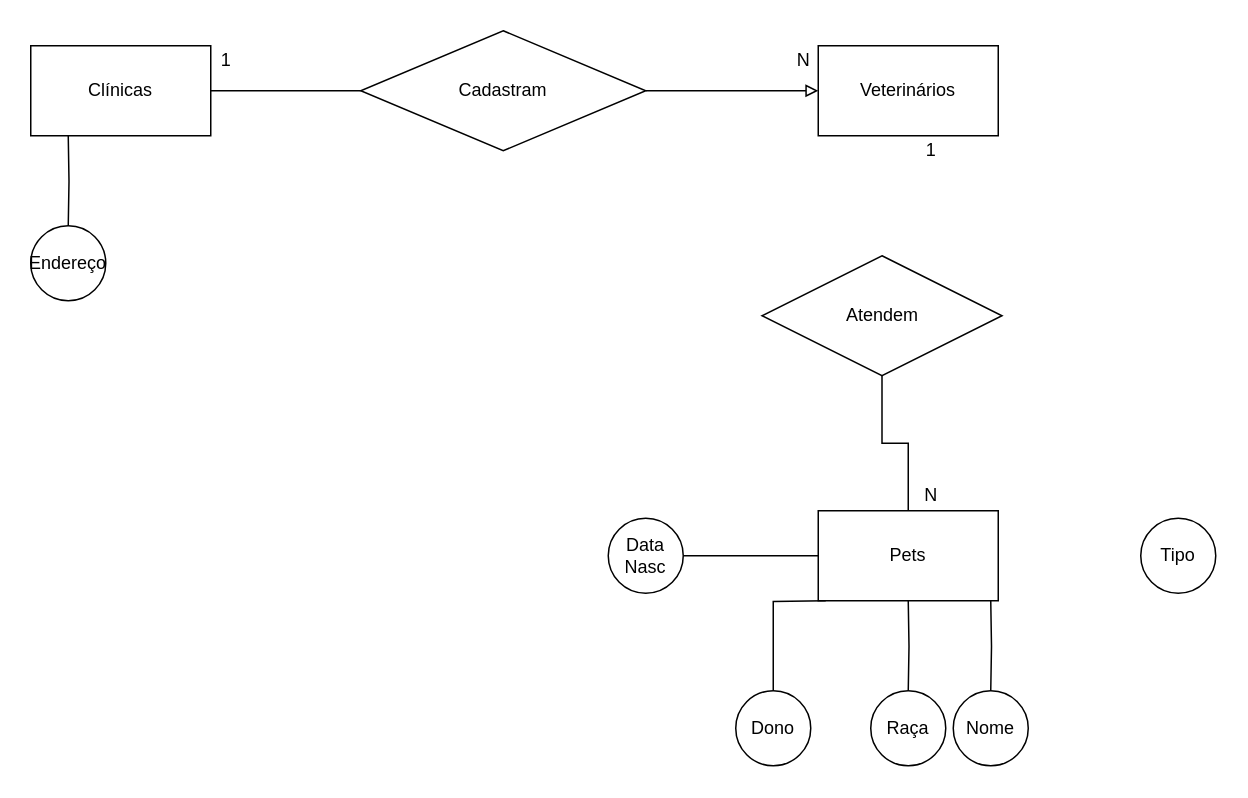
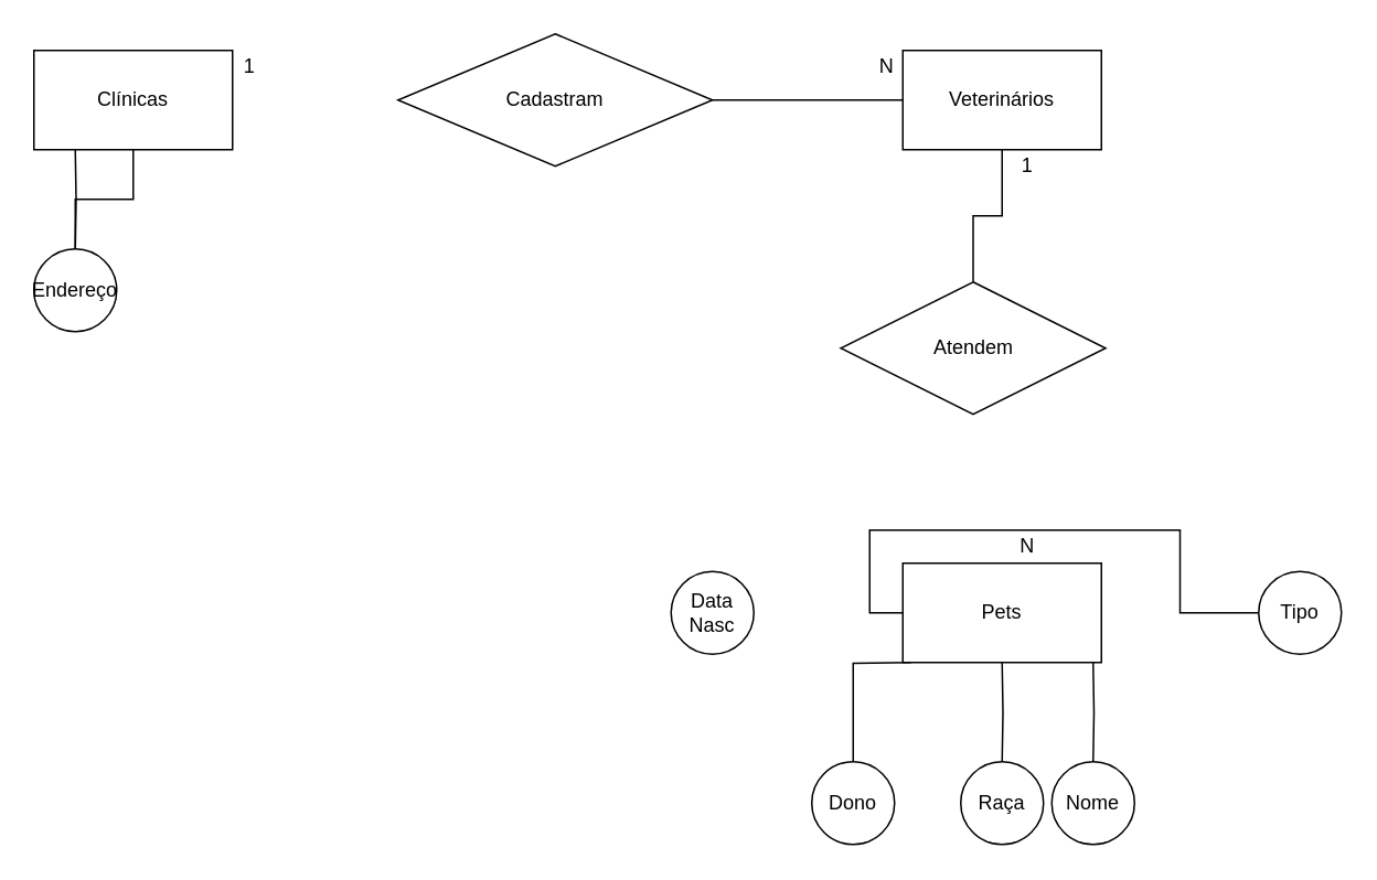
- <mxCell id="3" value="" style="edgeStyle=orthogonalEdgeStyle;rounded=0;orthogonalLoop=1;jettySize=auto;html=1;endArrow=none;endFill=0;" parent="1" source="4" target="7" edge="1"><mxGeometry relative="1" as="geometry" /></mxCell>
+ <mxCell id="3" value="" style="edgeStyle=orthogonalEdgeStyle;rounded=0;orthogonalLoop=1;jettySize=auto;html=1;endArrow=none;endFill=0;" parent="1" source="4" target="5" edge="1"><mxGeometry relative="1" as="geometry" /></mxCell>
- <mxCell id="6" value="" style="edgeStyle=orthogonalEdgeStyle;rounded=0;orthogonalLoop=1;jettySize=auto;html=1;endArrow=block;endFill=0;" parent="1" source="7" target="9" edge="1"><mxGeometry relative="1" as="geometry" /></mxCell>
+ <mxCell id="6" value="" style="edgeStyle=orthogonalEdgeStyle;rounded=0;orthogonalLoop=1;jettySize=auto;html=1;endArrow=none;endFill=0;" parent="1" source="7" target="9" edge="1"><mxGeometry relative="1" as="geometry" /></mxCell>
+ <mxCell id="8" value="" style="edgeStyle=orthogonalEdgeStyle;rounded=0;orthogonalLoop=1;jettySize=auto;html=1;endArrow=none;endFill=0;" parent="1" source="9" target="11" edge="1"><mxGeometry relative="1" as="geometry" /></mxCell>
- <mxCell id="10" value="" style="edgeStyle=orthogonalEdgeStyle;rounded=0;orthogonalLoop=1;jettySize=auto;html=1;endArrow=none;endFill=0;" parent="1" source="11" target="12" edge="1"><mxGeometry relative="1" as="geometry" /></mxCell>
- <mxCell id="24" style="edgeStyle=orthogonalEdgeStyle;rounded=0;orthogonalLoop=1;jettySize=auto;html=1;entryX=1;entryY=0.5;entryDx=0;entryDy=0;endArrow=none;endFill=0;exitX=0;exitY=0.5;exitDx=0;exitDy=0;" parent="1" source="12" target="25" edge="1"><mxGeometry relative="1" as="geometry"><mxPoint x="310" y="375" as="sourcePoint" /></mxGeometry></mxCell>
+ <mxCell id="24" style="edgeStyle=orthogonalEdgeStyle;rounded=0;orthogonalLoop=1;jettySize=auto;html=1;endArrow=none;endFill=0;exitX=0;exitY=0.5;exitDx=0;exitDy=0;" parent="1" source="12" target="23" edge="1"><mxGeometry relative="1" as="geometry"><mxPoint x="310" y="375" as="sourcePoint" /></mxGeometry></mxCell>
